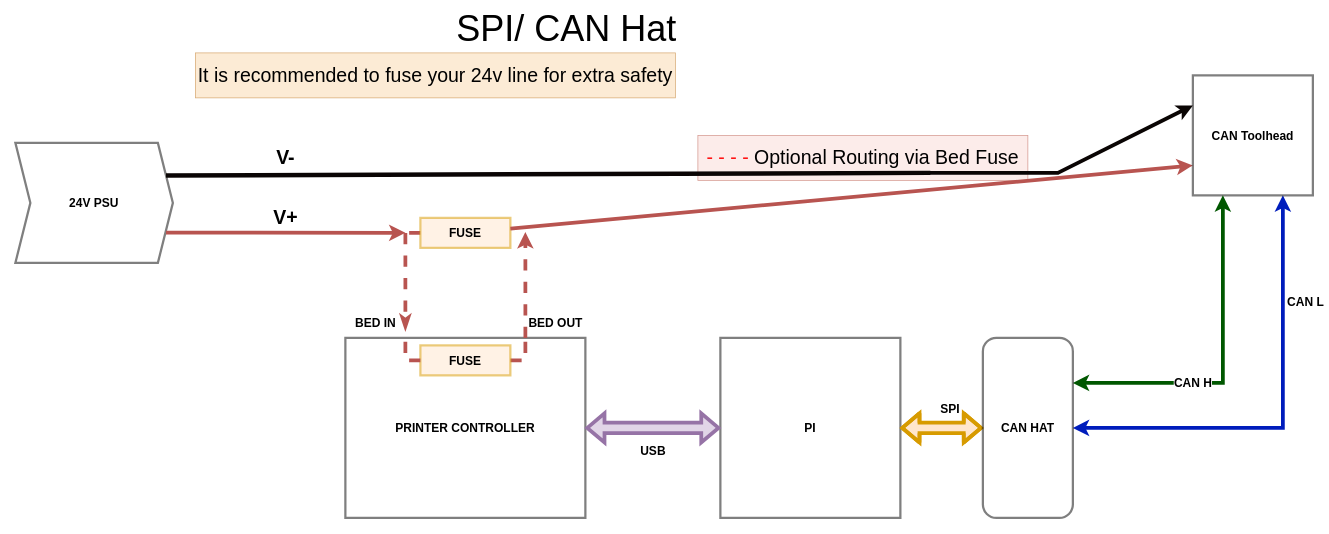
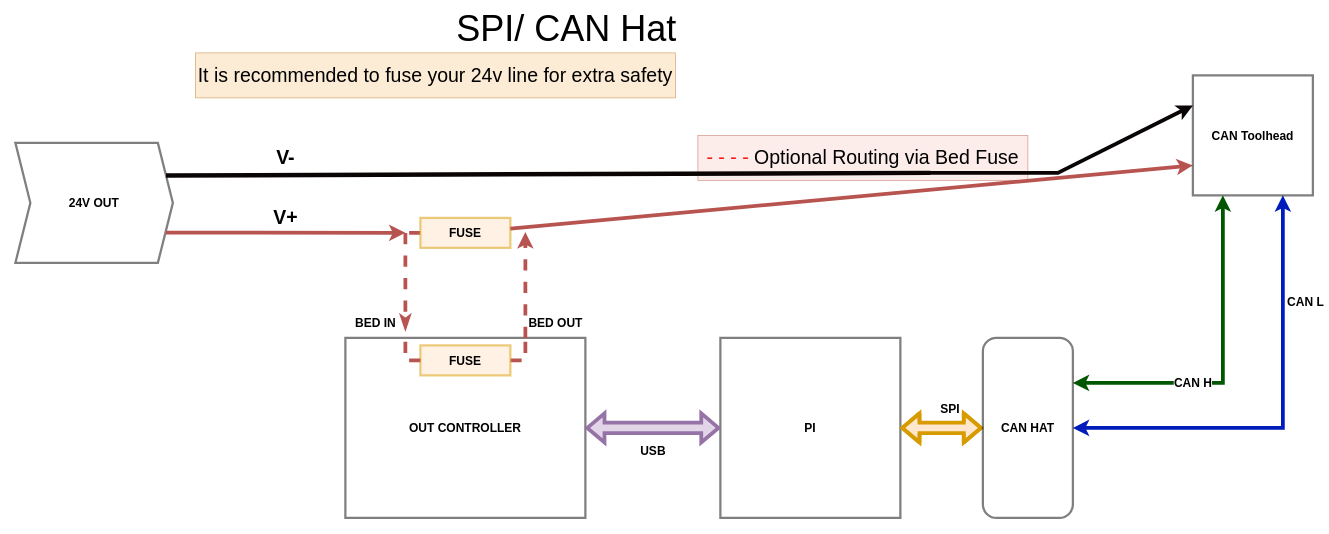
- <mxCell id="10" value="24V PSU" style="shape=step;perimeter=stepPerimeter;whiteSpace=wrap;html=1;fixedSize=1;rounded=0;glass=0;labelBorderColor=none;sketch=0;fontSize=16;fontColor=none;strokeColor=default;strokeWidth=3;fillColor=none;opacity=50;fontStyle=1" vertex="1" parent="1"><mxGeometry x="20" y="190" width="210" height="160" as="geometry" /></mxCell>
+ <mxCell id="10" value="24V OUT" style="shape=step;perimeter=stepPerimeter;whiteSpace=wrap;html=1;fixedSize=1;rounded=0;glass=0;labelBorderColor=none;sketch=0;fontSize=16;fontColor=none;strokeColor=default;strokeWidth=3;fillColor=none;opacity=50;fontStyle=1" vertex="1" parent="1"><mxGeometry x="20" y="190" width="210" height="160" as="geometry" /></mxCell>
- <mxCell id="11" value="PRINTER CONTROLLER" style="rounded=0;whiteSpace=wrap;html=1;glass=0;labelBorderColor=none;sketch=0;fontSize=16;fontColor=none;strokeColor=default;strokeWidth=3;fillColor=none;opacity=50;fontStyle=1" vertex="1" parent="1"><mxGeometry x="460" y="450" width="320" height="240" as="geometry" /></mxCell>
+ <mxCell id="11" value="OUT CONTROLLER" style="rounded=0;whiteSpace=wrap;html=1;glass=0;labelBorderColor=none;sketch=0;fontSize=16;fontColor=none;strokeColor=default;strokeWidth=3;fillColor=none;opacity=50;fontStyle=1" vertex="1" parent="1"><mxGeometry x="460" y="450" width="320" height="240" as="geometry" /></mxCell>
